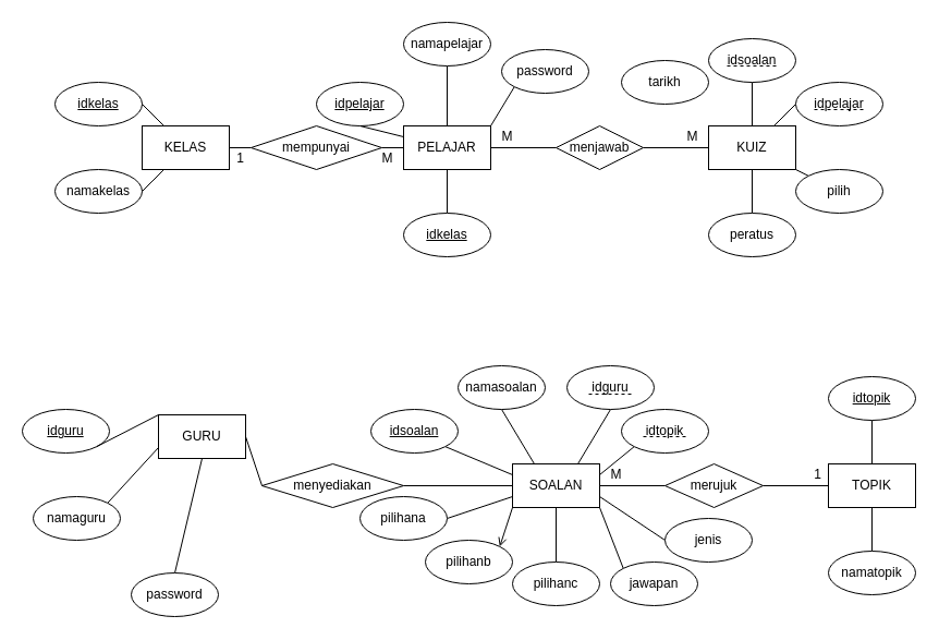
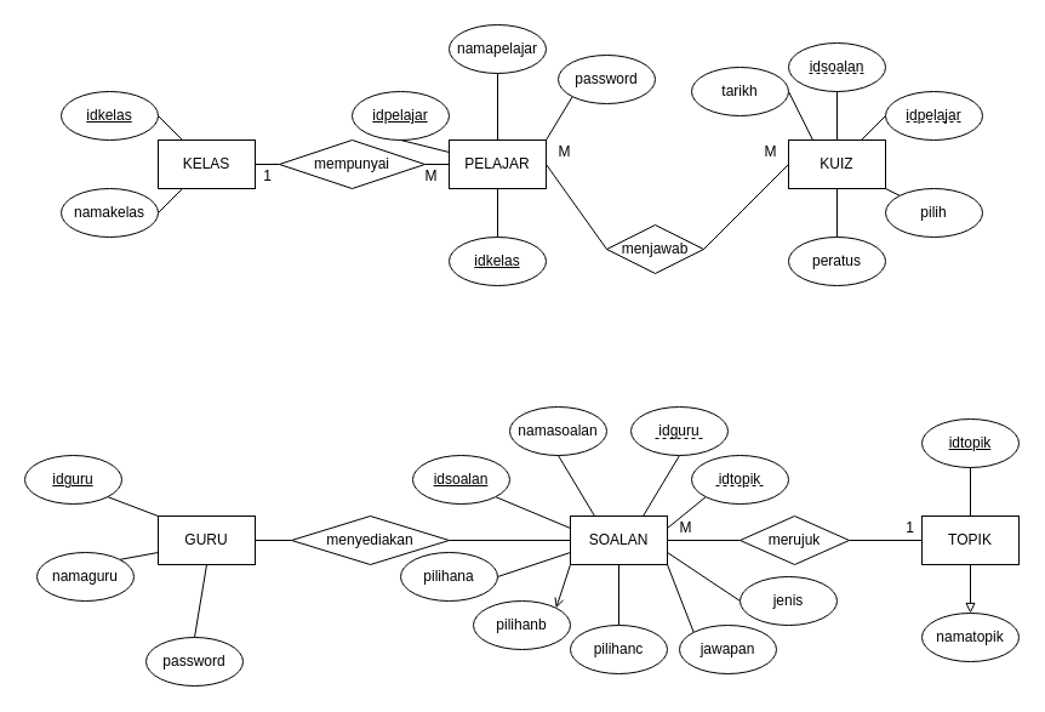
+ <mxCell id="26" style="edgeStyle=none;rounded=0;orthogonalLoop=1;jettySize=auto;html=1;exitX=0.25;exitY=0;exitDx=0;exitDy=0;entryX=1;entryY=0.5;entryDx=0;entryDy=0;endArrow=none;endFill=0;" edge="1" parent="1" source="30" target="37"><mxGeometry relative="1" as="geometry" /></mxCell>
- <mxCell id="81" value="menjawab" style="rhombus;whiteSpace=wrap;html=1;" vertex="1" parent="1"><mxGeometry x="510" y="115" width="80" height="40" as="geometry" /></mxCell>
+ <mxCell id="81" value="menjawab" style="rhombus;whiteSpace=wrap;html=1;" vertex="1" parent="1"><mxGeometry x="500" y="185" width="80" height="40" as="geometry" /></mxCell>
- <mxCell id="10" value="GURU" style="rounded=0;whiteSpace=wrap;html=1;" vertex="1" parent="1"><mxGeometry x="145" y="380" width="80" height="40" as="geometry" /></mxCell>
+ <mxCell id="10" value="GURU" style="rounded=0;whiteSpace=wrap;html=1;" vertex="1" parent="1"><mxGeometry x="130" y="425" width="80" height="40" as="geometry" /></mxCell>
- <mxCell id="59" style="edgeStyle=none;rounded=0;orthogonalLoop=1;jettySize=auto;html=1;exitX=0.5;exitY=1;exitDx=0;exitDy=0;entryX=0.5;entryY=0;entryDx=0;entryDy=0;endArrow=none;endFill=0;" edge="1" parent="1" source="60" target="62"><mxGeometry relative="1" as="geometry" /></mxCell>
+ <mxCell id="59" style="edgeStyle=none;rounded=0;orthogonalLoop=1;jettySize=auto;html=1;exitX=0.5;exitY=1;exitDx=0;exitDy=0;entryX=0.5;entryY=0;entryDx=0;entryDy=0;endArrow=block;endFill=0;" edge="1" parent="1" source="60" target="62"><mxGeometry relative="1" as="geometry" /></mxCell>
